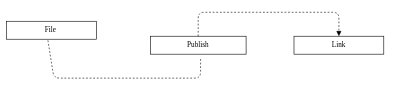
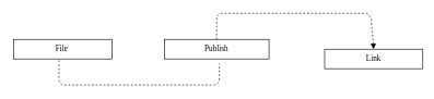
- <mxCell id="2" value="File&amp;nbsp;" style="rounded=0;whiteSpace=wrap;html=1;fontFamily=Times New Roman;" vertex="1" parent="1"><mxGeometry x="10" y="35" width="150" height="30" as="geometry" /></mxCell>
+ <mxCell id="2" value="File&amp;nbsp;" style="rounded=0;whiteSpace=wrap;html=1;fontFamily=Times New Roman;" vertex="1" parent="1"><mxGeometry x="20" y="60" width="150" height="30" as="geometry" /></mxCell>
- <mxCell id="4" value="Link" style="rounded=0;whiteSpace=wrap;html=1;fontFamily=Times New Roman;" vertex="1" parent="1"><mxGeometry x="490" y="60" width="150" height="30" as="geometry" /></mxCell>
+ <mxCell id="4" value="Link" style="rounded=0;whiteSpace=wrap;html=1;fontFamily=Times New Roman;" vertex="1" parent="1"><mxGeometry x="495" y="75" width="150" height="30" as="geometry" /></mxCell>
